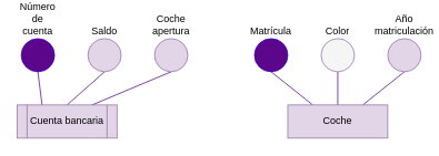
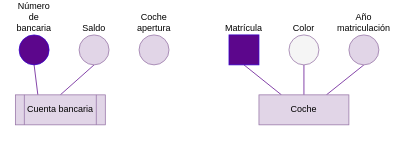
- <mxCell id="10" value="Número de cuenta" style="ellipse;whiteSpace=wrap;html=1;aspect=fixed;fillColor=#5C068C;fontColor=#000000;strokeColor=#3700CC;verticalAlign=bottom;labelPosition=center;verticalLabelPosition=top;align=center;" vertex="1" parent="1"><mxGeometry x="25" y="20" width="40" height="40" as="geometry" /></mxCell>
+ <mxCell id="10" value="Número de bancaria" style="ellipse;whiteSpace=wrap;html=1;aspect=fixed;fillColor=#5C068C;fontColor=#000000;strokeColor=#3700CC;verticalAlign=bottom;labelPosition=center;verticalLabelPosition=top;align=center;" vertex="1" parent="1"><mxGeometry x="25" y="20" width="40" height="40" as="geometry" /></mxCell>
- <mxCell id="13" value="Matrícula" style="ellipse;whiteSpace=wrap;html=1;aspect=fixed;fillColor=#5C068C;fontColor=#000000;strokeColor=#3700CC;verticalAlign=bottom;labelPosition=center;verticalLabelPosition=top;align=center;" vertex="1" parent="1"><mxGeometry x="305" y="20" width="40" height="40" as="geometry" /></mxCell>
+ <mxCell id="13" value="Matrícula" style="whiteSpace=wrap;html=1;aspect=fixed;fillColor=#5C068C;fontColor=#000000;strokeColor=#3700CC;verticalAlign=bottom;labelPosition=center;verticalLabelPosition=top;align=center;rounded=0;" vertex="1" parent="1"><mxGeometry x="305" y="20" width="40" height="40" as="geometry" /></mxCell>
- <mxCell id="8" style="edgeStyle=none;html=1;exitX=0.75;exitY=0;exitDx=0;exitDy=0;entryX=0.5;entryY=1;entryDx=0;entryDy=0;strokeColor=#5C068C;endArrow=none;endFill=0;" edge="1" parent="1" source="9" target="12"><mxGeometry relative="1" as="geometry" /></mxCell>
